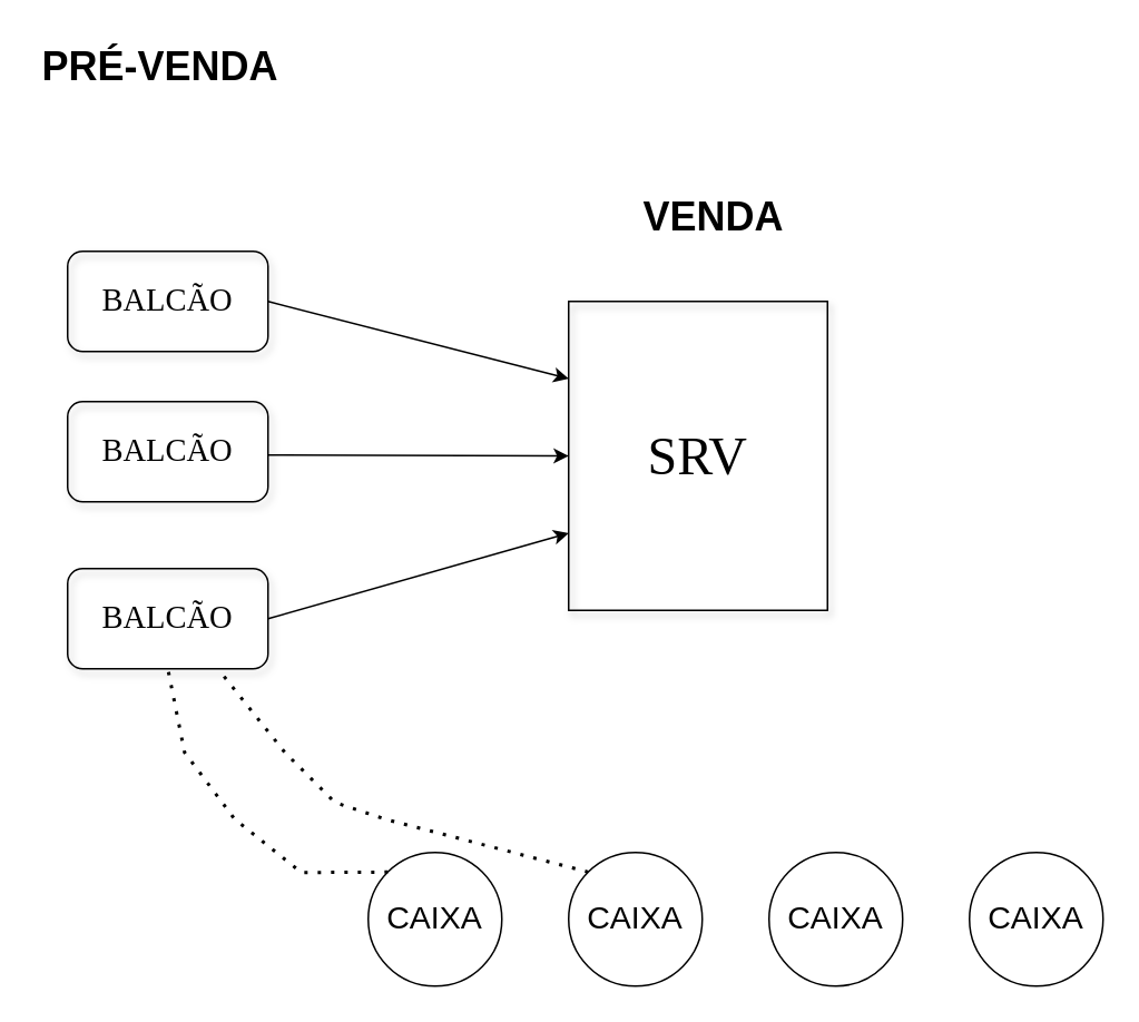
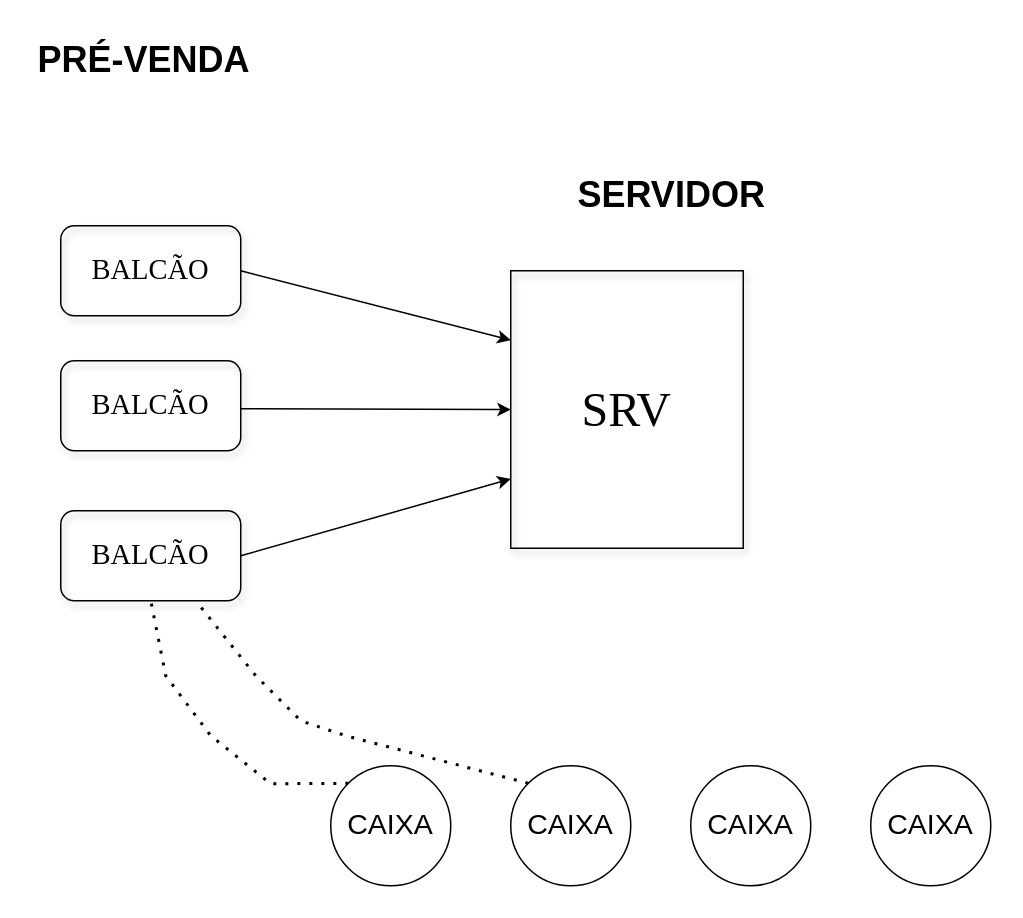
- <mxCell id="9" value="&lt;h1&gt;VENDA&lt;/h1&gt;" style="text;html=1;spacing=5;spacingTop=-20;whiteSpace=wrap;overflow=hidden;rounded=0;" vertex="1" parent="1"><mxGeometry x="380" y="110" width="140" height="40" as="geometry" /></mxCell>
+ <mxCell id="9" value="&lt;h1&gt;SERVIDOR&lt;/h1&gt;" style="text;html=1;spacing=5;spacingTop=-20;whiteSpace=wrap;overflow=hidden;rounded=0;" vertex="1" parent="1"><mxGeometry x="380" y="110" width="140" height="40" as="geometry" /></mxCell>
